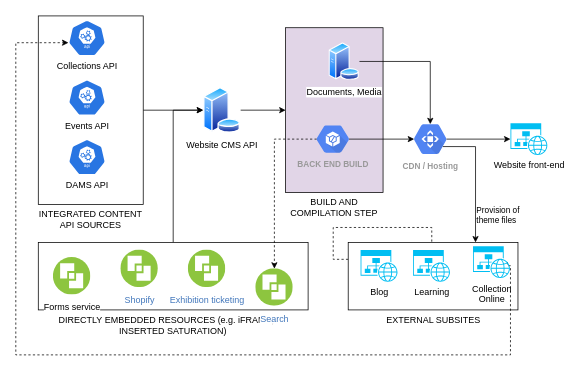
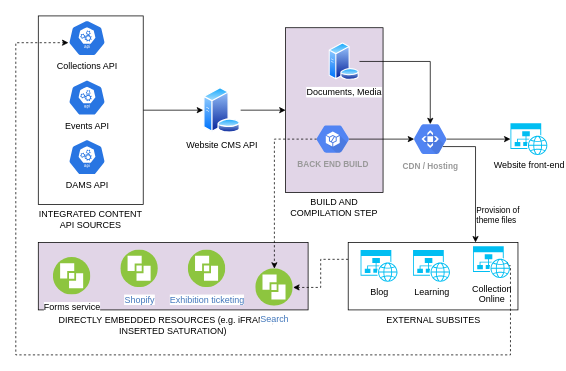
- <mxCell id="2" style="edgeStyle=orthogonalEdgeStyle;rounded=0;orthogonalLoop=1;jettySize=auto;html=1;exitX=0.5;exitY=0;exitDx=0;exitDy=0;entryX=0;entryY=0.5;entryDx=0;entryDy=0;" edge="1" parent="1" source="3" target="12"><mxGeometry relative="1" as="geometry"><Array as="points"><mxPoint x="230" y="323" /><mxPoint x="230" y="147" /></Array></mxGeometry></mxCell>
- <mxCell id="25" style="edgeStyle=orthogonalEdgeStyle;rounded=0;orthogonalLoop=1;jettySize=auto;html=1;exitX=0;exitY=0.25;exitDx=0;exitDy=0;dashed=1;" edge="1" parent="1" source="26" target="28"><mxGeometry relative="1" as="geometry" /></mxCell>
+ <mxCell id="25" style="edgeStyle=orthogonalEdgeStyle;rounded=0;orthogonalLoop=1;jettySize=auto;html=1;exitX=0;exitY=0.25;exitDx=0;exitDy=0;dashed=1;" edge="1" parent="1" source="26" target="24"><mxGeometry relative="1" as="geometry" /></mxCell>
- <mxCell id="3" value="DIRECTLY EMBEDDED RESOURCES (e.g. iFRAME, JS INSERTED SATURATION)" style="rounded=0;whiteSpace=wrap;html=1;labelPosition=center;verticalLabelPosition=bottom;align=center;verticalAlign=top;" vertex="1" parent="1"><mxGeometry x="50" y="323" width="360" height="90" as="geometry" /></mxCell>
+ <mxCell id="3" value="DIRECTLY EMBEDDED RESOURCES (e.g. iFRAME, JS INSERTED SATURATION)" style="rounded=0;whiteSpace=wrap;html=1;labelPosition=center;verticalLabelPosition=bottom;align=center;verticalAlign=top;fillColor=#e1d5e7;" vertex="1" parent="1"><mxGeometry x="50" y="323" width="360" height="90" as="geometry" /></mxCell>
